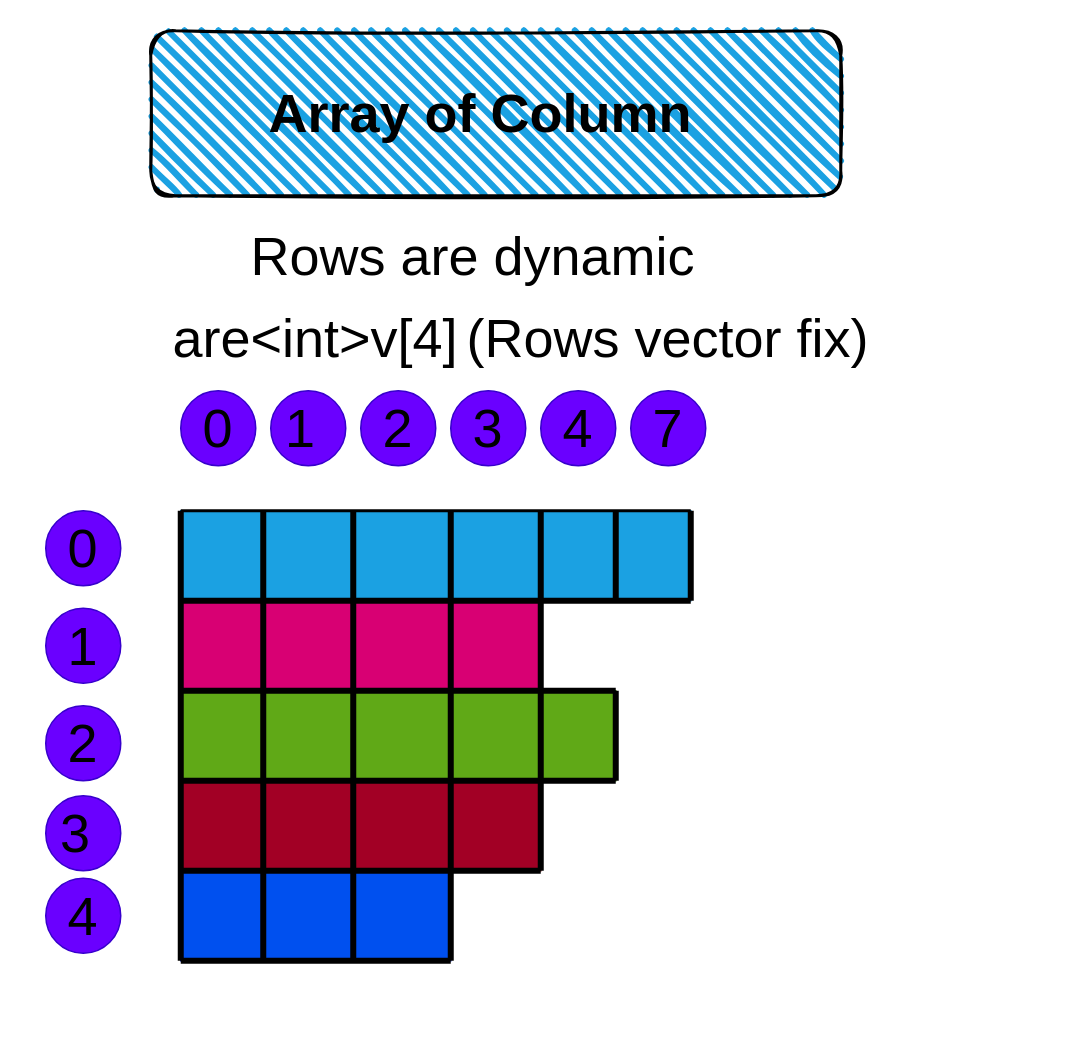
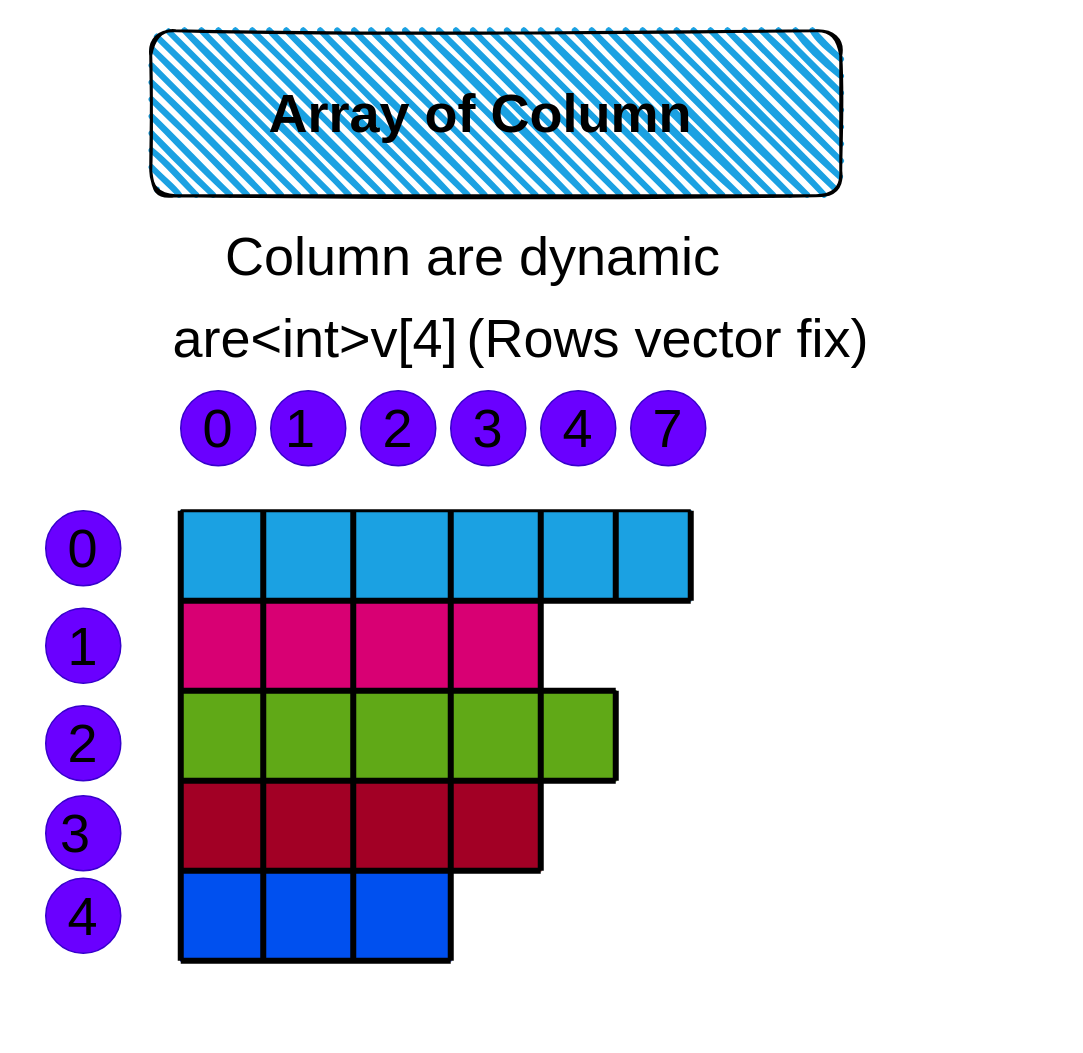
- <mxCell id="47" value="Rows are dynamic" style="text;html=1;strokeColor=none;fillColor=none;align=center;verticalAlign=middle;whiteSpace=wrap;rounded=0;fontSize=36;" vertex="1" parent="1"><mxGeometry x="40" y="50" width="550" height="240" as="geometry" /></mxCell>
+ <mxCell id="47" value="Column are dynamic" style="text;html=1;strokeColor=none;fillColor=none;align=center;verticalAlign=middle;whiteSpace=wrap;rounded=0;fontSize=36;" vertex="1" parent="1"><mxGeometry x="40" y="50" width="550" height="240" as="geometry" /></mxCell>
